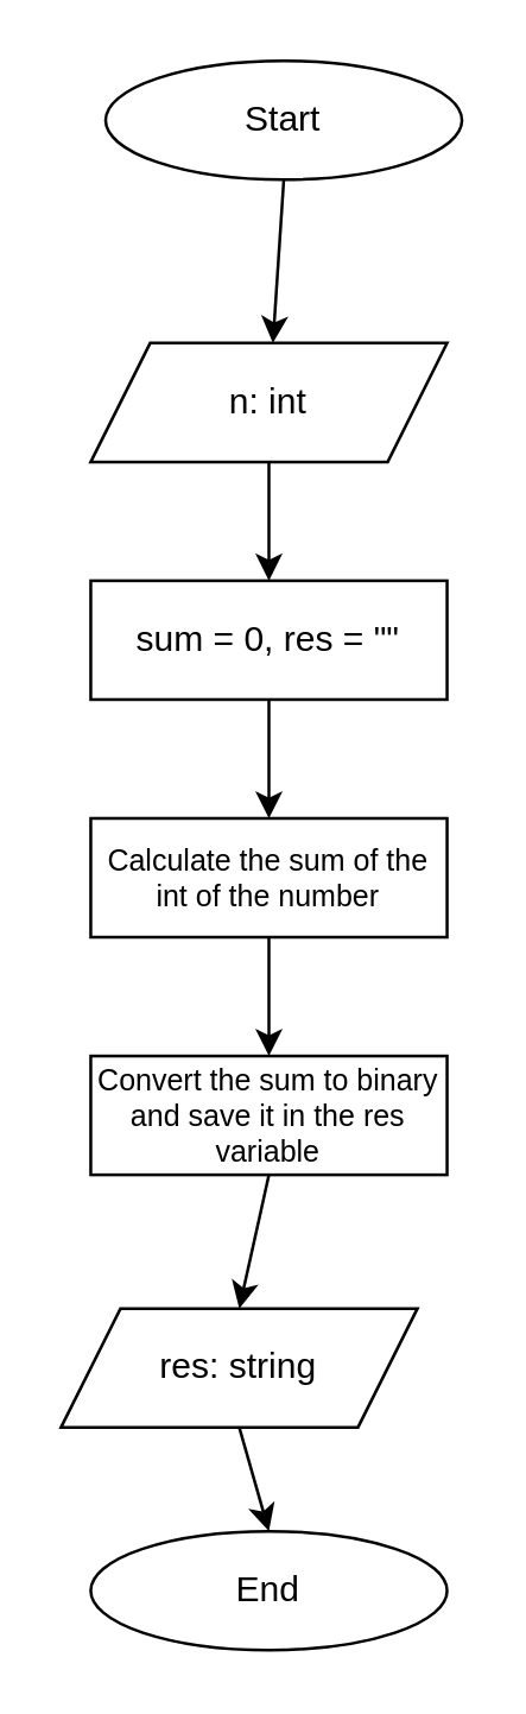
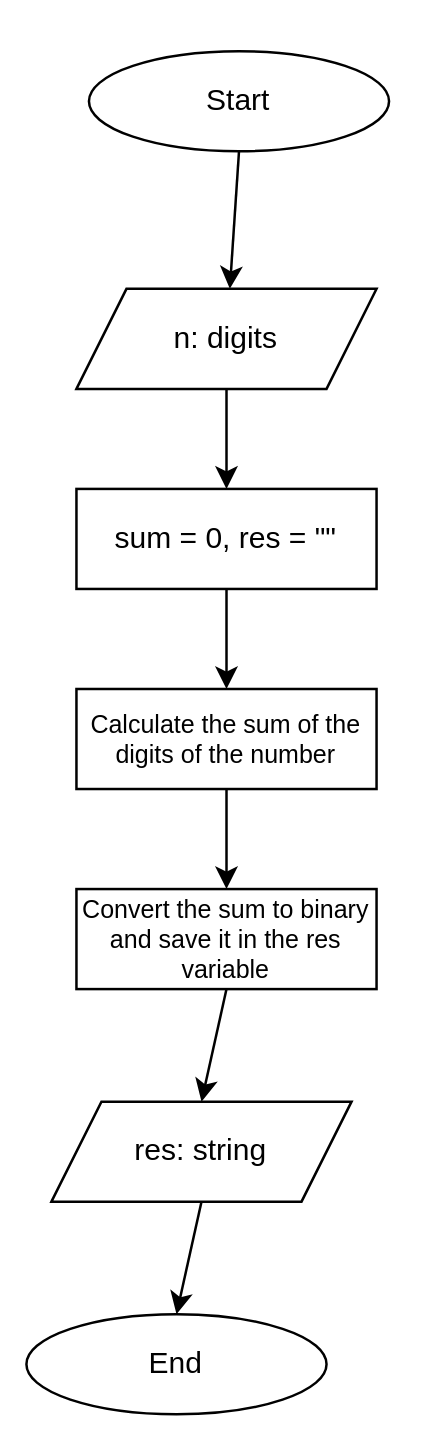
- <mxCell id="3" value="n: int" style="shape=parallelogram;perimeter=parallelogramPerimeter;whiteSpace=wrap;html=1;fixedSize=1;size=20;" parent="1" vertex="1"><mxGeometry x="30" y="115" width="120" height="40" as="geometry" /></mxCell>
+ <mxCell id="3" value="n: digits" style="shape=parallelogram;perimeter=parallelogramPerimeter;whiteSpace=wrap;html=1;fixedSize=1;size=20;" parent="1" vertex="1"><mxGeometry x="30" y="115" width="120" height="40" as="geometry" /></mxCell>
- <mxCell id="7" value="Calculate the sum of the int of the number" style="rounded=0;whiteSpace=wrap;html=1;fontSize=10;" parent="1" vertex="1"><mxGeometry x="30" y="275" width="120" height="40" as="geometry" /></mxCell>
+ <mxCell id="7" value="Calculate the sum of the digits of the number" style="rounded=0;whiteSpace=wrap;html=1;fontSize=10;" parent="1" vertex="1"><mxGeometry x="30" y="275" width="120" height="40" as="geometry" /></mxCell>
- <mxCell id="10" value="End" style="ellipse;whiteSpace=wrap;html=1;" parent="1" vertex="1"><mxGeometry x="30" y="515" width="120" height="40" as="geometry" /></mxCell>
+ <mxCell id="10" value="End" style="ellipse;whiteSpace=wrap;html=1;" parent="1" vertex="1"><mxGeometry x="10" y="525" width="120" height="40" as="geometry" /></mxCell>
